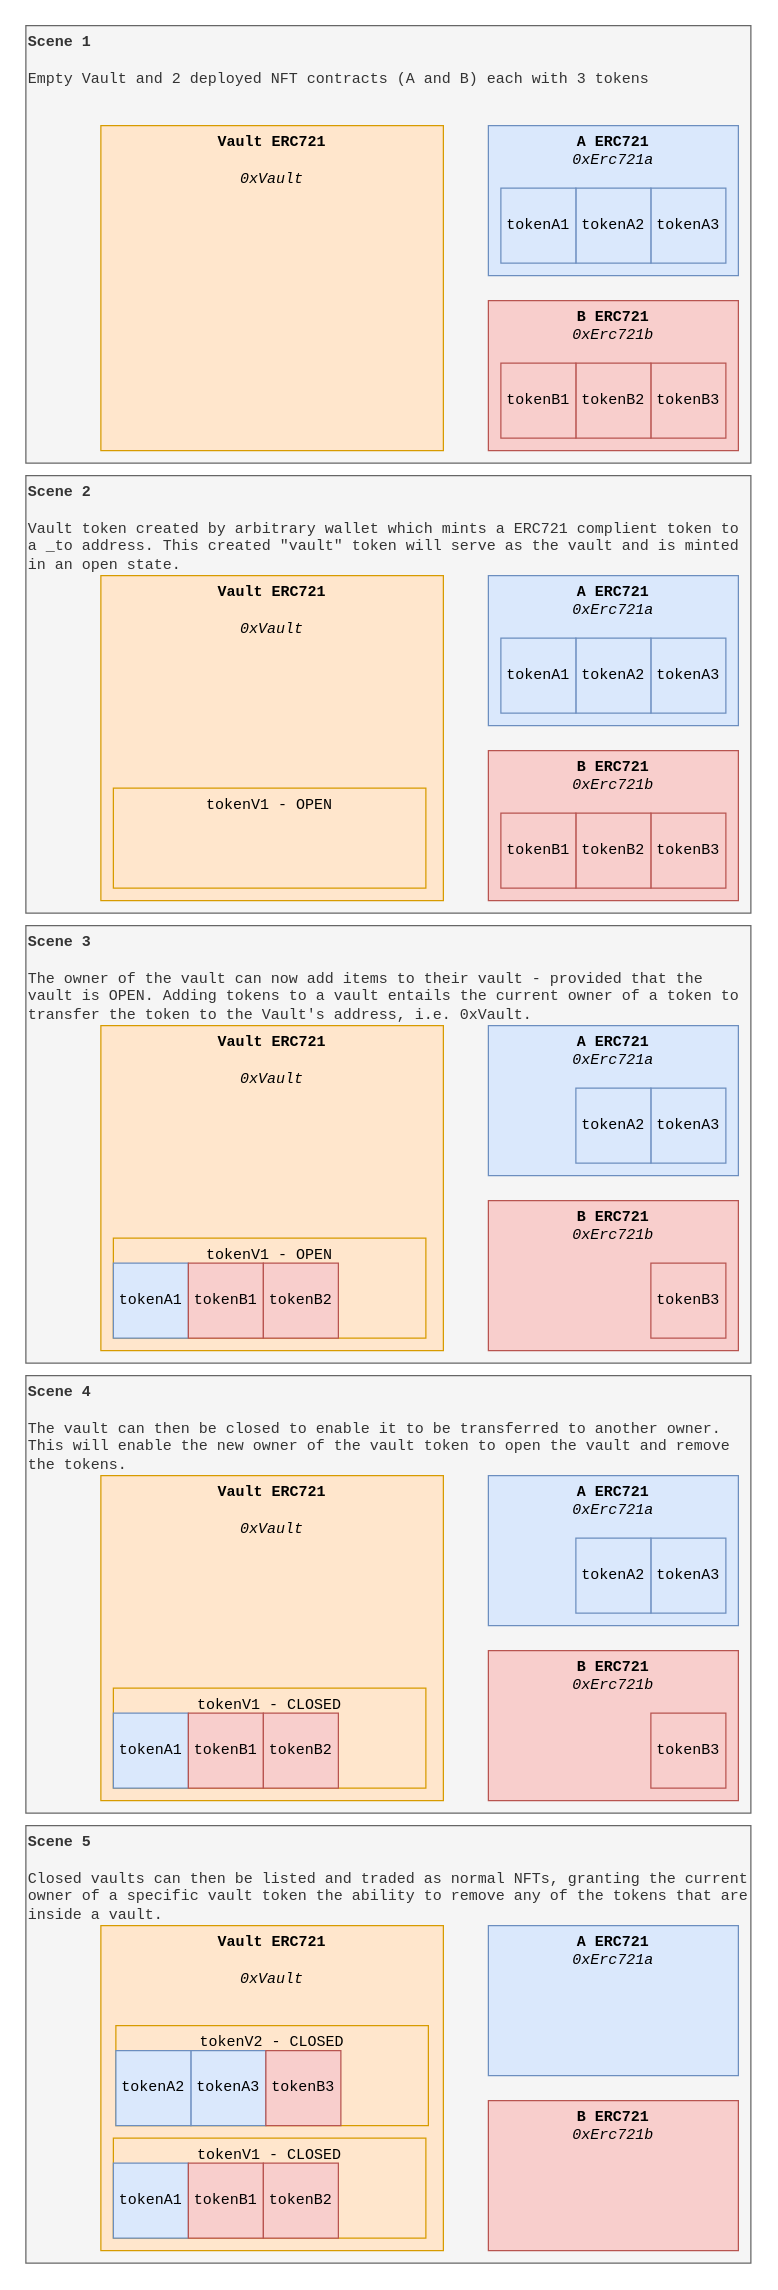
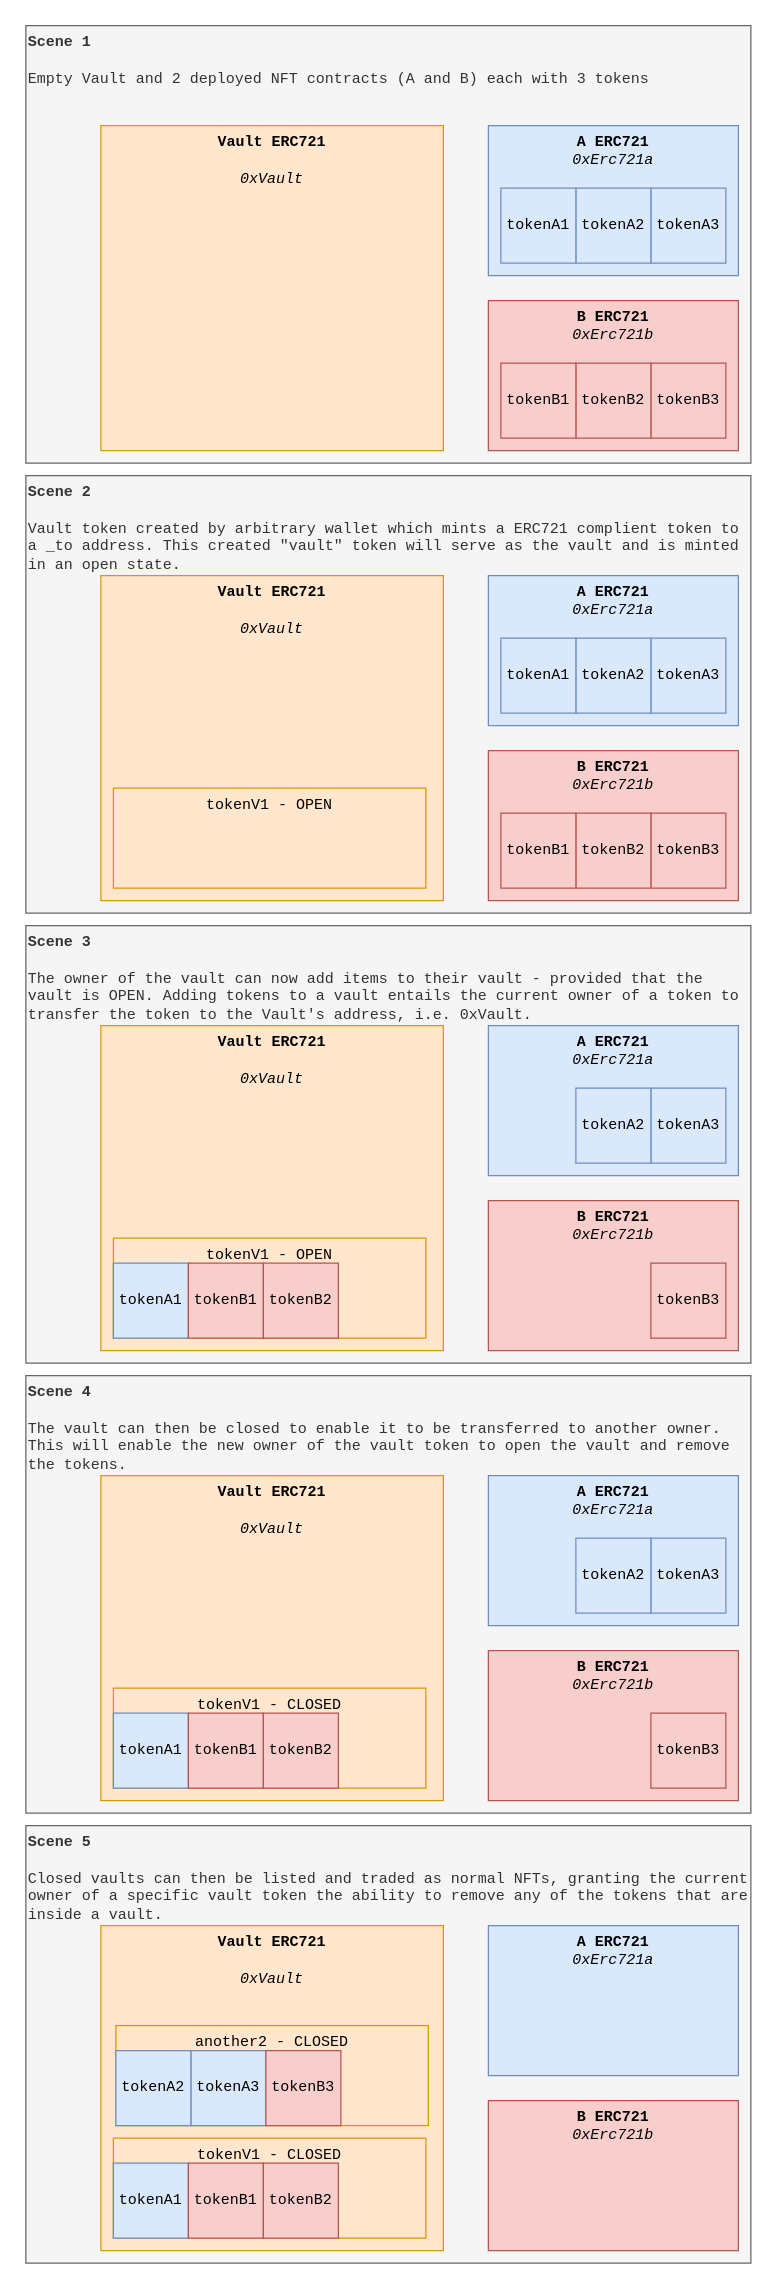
- <mxCell id="53" value="tokenV2 - CLOSED" style="rounded=0;whiteSpace=wrap;html=1;fontFamily=Courier New;fillColor=#ffe6cc;strokeColor=#d79b00;verticalAlign=top;" vertex="1" parent="1"><mxGeometry x="92" y="1620" width="250" height="80" as="geometry" /></mxCell>
+ <mxCell id="53" value="another2 - CLOSED" style="rounded=0;whiteSpace=wrap;html=1;fontFamily=Courier New;fillColor=#ffe6cc;strokeColor=#d79b00;verticalAlign=top;" vertex="1" parent="1"><mxGeometry x="92" y="1620" width="250" height="80" as="geometry" /></mxCell>
